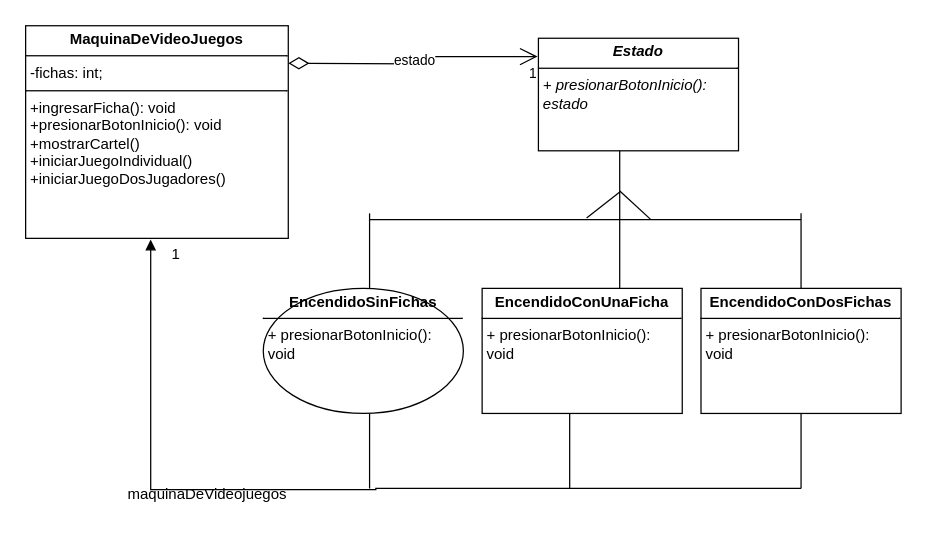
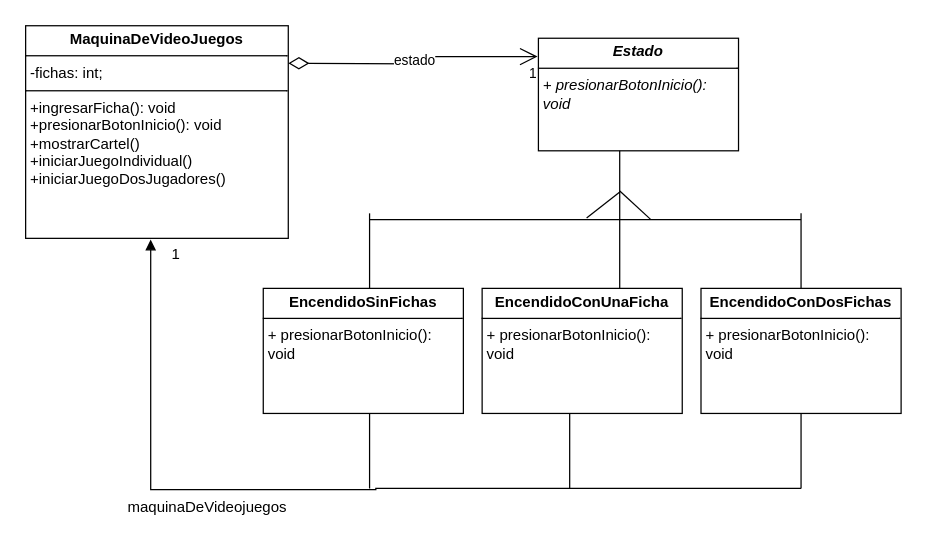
- <mxCell id="2" value="&lt;p style=&quot;margin:0px;margin-top:4px;text-align:center;&quot;&gt;&lt;b&gt;&lt;i&gt;Estado&lt;/i&gt;&lt;/b&gt;&lt;/p&gt;&lt;hr size=&quot;1&quot; style=&quot;border-style:solid;&quot;&gt;&lt;p style=&quot;margin:0px;margin-left:4px;&quot;&gt;&lt;i&gt;+ presionarBotonInicio(): estado&lt;/i&gt;&lt;/p&gt;" style="verticalAlign=top;align=left;overflow=fill;html=1;whiteSpace=wrap;" vertex="1" parent="1"><mxGeometry x="430" y="30" width="160" height="90" as="geometry" /></mxCell>
+ <mxCell id="2" value="&lt;p style=&quot;margin:0px;margin-top:4px;text-align:center;&quot;&gt;&lt;b&gt;&lt;i&gt;Estado&lt;/i&gt;&lt;/b&gt;&lt;/p&gt;&lt;hr size=&quot;1&quot; style=&quot;border-style:solid;&quot;&gt;&lt;p style=&quot;margin:0px;margin-left:4px;&quot;&gt;&lt;i&gt;+ presionarBotonInicio(): void&lt;/i&gt;&lt;/p&gt;" style="verticalAlign=top;align=left;overflow=fill;html=1;whiteSpace=wrap;" vertex="1" parent="1"><mxGeometry x="430" y="30" width="160" height="90" as="geometry" /></mxCell>
- <mxCell id="3" value="&lt;p style=&quot;margin:0px;margin-top:4px;text-align:center;&quot;&gt;&lt;b&gt;EncendidoSinFichas&lt;/b&gt;&lt;/p&gt;&lt;hr size=&quot;1&quot; style=&quot;border-style:solid;&quot;&gt;&lt;p style=&quot;margin:0px;margin-left:4px;&quot;&gt;&lt;/p&gt;&lt;p style=&quot;margin:0px;margin-left:4px;&quot;&gt;+ presionarBotonInicio(): void&lt;/p&gt;" style="ellipse;verticalAlign=top;align=left;overflow=fill;html=1;whiteSpace=wrap;" vertex="1" parent="1"><mxGeometry x="210" y="230" width="160" height="100" as="geometry" /></mxCell>
+ <mxCell id="3" value="&lt;p style=&quot;margin:0px;margin-top:4px;text-align:center;&quot;&gt;&lt;b&gt;EncendidoSinFichas&lt;/b&gt;&lt;/p&gt;&lt;hr size=&quot;1&quot; style=&quot;border-style:solid;&quot;&gt;&lt;p style=&quot;margin:0px;margin-left:4px;&quot;&gt;&lt;/p&gt;&lt;p style=&quot;margin:0px;margin-left:4px;&quot;&gt;+ presionarBotonInicio(): void&lt;/p&gt;" style="verticalAlign=top;align=left;overflow=fill;html=1;whiteSpace=wrap;" vertex="1" parent="1"><mxGeometry x="210" y="230" width="160" height="100" as="geometry" /></mxCell>
- <mxCell id="12" value="maquinaDeVideojuegos" style="text;html=1;align=center;verticalAlign=middle;resizable=0;points=[];autosize=1;strokeColor=none;fillColor=none;" vertex="1" parent="1"><mxGeometry x="90" y="380" width="150" height="30" as="geometry" /></mxCell>
+ <mxCell id="12" value="maquinaDeVideojuegos" style="text;html=1;align=center;verticalAlign=middle;resizable=0;points=[];autosize=1;strokeColor=none;fillColor=none;" vertex="1" parent="1"><mxGeometry x="90" y="390" width="150" height="30" as="geometry" /></mxCell>
